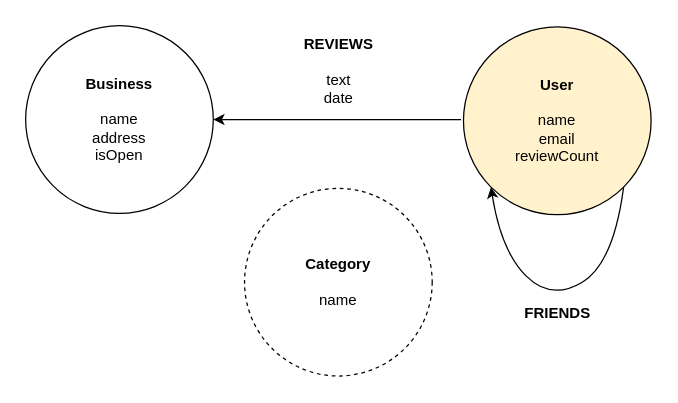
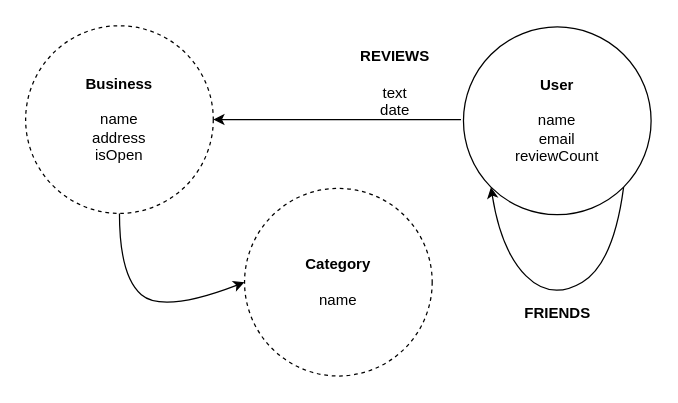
- <mxCell id="9" value="&lt;b&gt;REVIEWS&lt;/b&gt;&lt;br&gt;&lt;br&gt;text&lt;br&gt;date" style="text;html=1;strokeColor=none;fillColor=none;align=center;verticalAlign=middle;whiteSpace=wrap;rounded=0;direction=south;" vertex="1" parent="1"><mxGeometry x="227.5" y="26" width="85" height="60" as="geometry" /></mxCell>
+ <mxCell id="9" value="&lt;b&gt;REVIEWS&lt;/b&gt;&lt;br&gt;&lt;br&gt;text&lt;br&gt;date" style="text;html=1;strokeColor=none;fillColor=none;align=center;verticalAlign=middle;whiteSpace=wrap;rounded=0;direction=south;" vertex="1" parent="1"><mxGeometry x="272.5" y="36" width="85" height="60" as="geometry" /></mxCell>
- <mxCell id="2" value="&lt;b&gt;Business&lt;br&gt;&lt;/b&gt;&lt;br&gt;name&lt;br&gt;address&lt;br&gt;isOpen" style="ellipse;whiteSpace=wrap;html=1;aspect=fixed;" vertex="1" parent="1"><mxGeometry x="20" y="20" width="150" height="150" as="geometry" /></mxCell>
+ <mxCell id="2" value="&lt;b&gt;Business&lt;br&gt;&lt;/b&gt;&lt;br&gt;name&lt;br&gt;address&lt;br&gt;isOpen" style="ellipse;whiteSpace=wrap;html=1;aspect=fixed;dashed=1;" vertex="1" parent="1"><mxGeometry x="20" y="20" width="150" height="150" as="geometry" /></mxCell>
- <mxCell id="4" value="&lt;b&gt;User&lt;br&gt;&lt;/b&gt;&lt;br&gt;name&lt;br&gt;email&lt;br&gt;reviewCount" style="ellipse;whiteSpace=wrap;html=1;aspect=fixed;fillColor=#fff2cc;" vertex="1" parent="1"><mxGeometry x="370" y="21" width="150" height="150" as="geometry" /></mxCell>
+ <mxCell id="4" value="&lt;b&gt;User&lt;br&gt;&lt;/b&gt;&lt;br&gt;name&lt;br&gt;email&lt;br&gt;reviewCount" style="ellipse;whiteSpace=wrap;html=1;aspect=fixed;" vertex="1" parent="1"><mxGeometry x="370" y="21" width="150" height="150" as="geometry" /></mxCell>
+ <mxCell id="8" value="" style="curved=1;endArrow=classic;html=1;exitX=0.5;exitY=1;exitDx=0;exitDy=0;entryX=0;entryY=0.5;entryDx=0;entryDy=0;" edge="1" parent="1" source="2" target="5"><mxGeometry width="50" height="50" relative="1" as="geometry"><mxPoint x="20" y="370" as="sourcePoint" /><mxPoint x="70" y="320" as="targetPoint" /><Array as="points"><mxPoint x="95" y="220" /><mxPoint x="130" y="250" /></Array></mxGeometry></mxCell>
